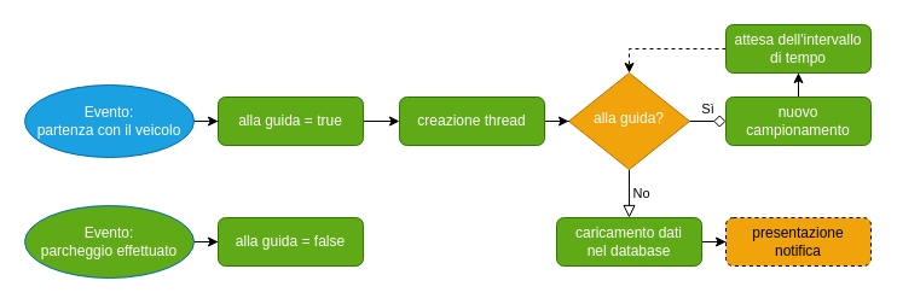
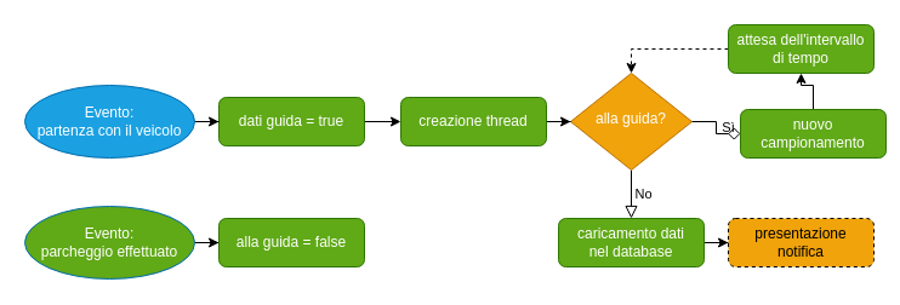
- <mxCell id="3" value="alla guida = true" style="rounded=1;whiteSpace=wrap;html=1;fontSize=12;glass=0;strokeWidth=1;shadow=0;fillColor=#60a917;strokeColor=#2D7600;fontColor=#ffffff;" vertex="1" parent="1"><mxGeometry x="180" y="80" width="120" height="40" as="geometry" /></mxCell>
+ <mxCell id="3" value="dati guida = true" style="rounded=1;whiteSpace=wrap;html=1;fontSize=12;glass=0;strokeWidth=1;shadow=0;fillColor=#60a917;strokeColor=#2D7600;fontColor=#ffffff;" vertex="1" parent="1"><mxGeometry x="180" y="80" width="120" height="40" as="geometry" /></mxCell>
- <mxCell id="17" value="nuovo campionamento" style="rounded=1;whiteSpace=wrap;html=1;fontSize=12;glass=0;strokeWidth=1;shadow=0;fillColor=#60a917;strokeColor=#2D7600;fontColor=#ffffff;" vertex="1" parent="1"><mxGeometry x="600" y="80" width="120" height="40" as="geometry" /></mxCell>
+ <mxCell id="17" value="nuovo campionamento" style="rounded=1;whiteSpace=wrap;html=1;fontSize=12;glass=0;strokeWidth=1;shadow=0;fillColor=#60a917;strokeColor=#2D7600;fontColor=#ffffff;" vertex="1" parent="1"><mxGeometry x="610" y="90" width="120" height="40" as="geometry" /></mxCell>
